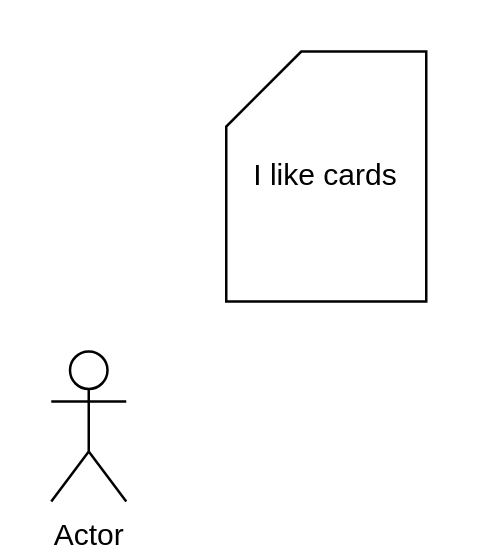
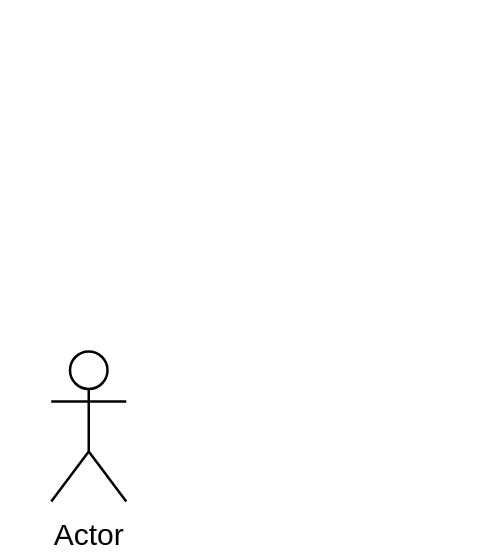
- <mxCell id="3" value="I like cards" style="shape=card;whiteSpace=wrap;html=1;" vertex="1" parent="1"><mxGeometry x="90" y="20" width="80" height="100" as="geometry" /></mxCell>
